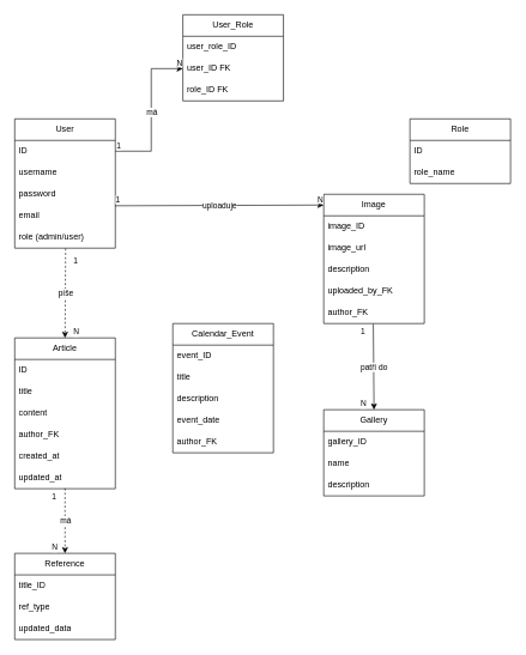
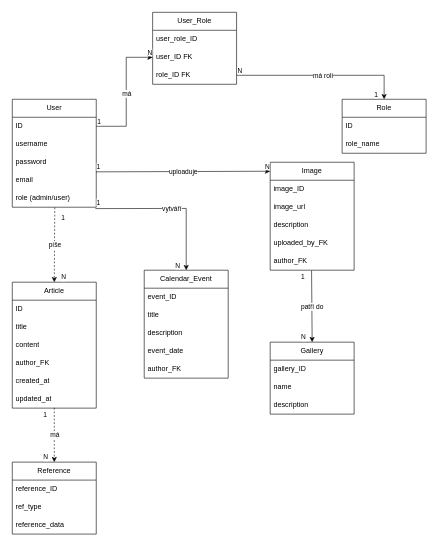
+ <mxCell id="42" value="" style="endArrow=classic;html=1;rounded=0;entryX=0.5;entryY=0;entryDx=0;entryDy=0;exitX=1;exitY=0.5;exitDx=0;exitDy=0;" edge="1" parent="1" source="41" target="8"><mxGeometry relative="1" as="geometry"><mxPoint x="381.82" y="90" as="sourcePoint" /><mxPoint x="570" y="203.12" as="targetPoint" /><Array as="points"><mxPoint x="640" y="125" /></Array></mxGeometry></mxCell>
+ <mxCell id="43" value="má roli" style="edgeLabel;resizable=0;html=1;;align=center;verticalAlign=middle;" connectable="0" vertex="1" parent="42"><mxGeometry relative="1" as="geometry" /></mxCell>
+ <mxCell id="44" value="N" style="edgeLabel;resizable=0;html=1;;align=left;verticalAlign=bottom;" connectable="0" vertex="1" parent="42"><mxGeometry x="-1" relative="1" as="geometry" /></mxCell>
+ <mxCell id="45" value="1" style="edgeLabel;resizable=0;html=1;;align=right;verticalAlign=bottom;" connectable="0" vertex="1" parent="42"><mxGeometry x="1" relative="1" as="geometry"><mxPoint x="-10" as="offset" /></mxGeometry></mxCell>
+ <mxCell id="50" value="" style="endArrow=classic;html=1;rounded=0;exitX=0.99;exitY=1.075;exitDx=0;exitDy=0;exitPerimeter=0;entryX=0.5;entryY=0;entryDx=0;entryDy=0;" edge="1" parent="1" source="7" target="18"><mxGeometry relative="1" as="geometry"><mxPoint x="280" y="380" as="sourcePoint" /><mxPoint x="310" y="347" as="targetPoint" /><Array as="points"><mxPoint x="310" y="347" /></Array></mxGeometry></mxCell>
+ <mxCell id="51" value="vytváří" style="edgeLabel;resizable=0;html=1;;align=center;verticalAlign=middle;" connectable="0" vertex="1" parent="50"><mxGeometry relative="1" as="geometry" /></mxCell>
+ <mxCell id="52" value="1" style="edgeLabel;resizable=0;html=1;;align=left;verticalAlign=bottom;" connectable="0" vertex="1" parent="50"><mxGeometry x="-1" relative="1" as="geometry"><mxPoint y="-2" as="offset" /></mxGeometry></mxCell>
+ <mxCell id="53" value="N" style="edgeLabel;resizable=0;html=1;;align=right;verticalAlign=bottom;" connectable="0" vertex="1" parent="50"><mxGeometry x="1" relative="1" as="geometry"><mxPoint x="-10" as="offset" /></mxGeometry></mxCell>
- <mxCell id="35" value="title_ID" style="text;strokeColor=none;fillColor=none;align=left;verticalAlign=middle;spacingLeft=4;spacingRight=4;overflow=hidden;points=[[0,0.5],[1,0.5]];portConstraint=eastwest;rotatable=0;whiteSpace=wrap;html=1;" vertex="1" parent="34"><mxGeometry y="30" width="140" height="30" as="geometry" /></mxCell>
+ <mxCell id="35" value="reference_ID" style="text;strokeColor=none;fillColor=none;align=left;verticalAlign=middle;spacingLeft=4;spacingRight=4;overflow=hidden;points=[[0,0.5],[1,0.5]];portConstraint=eastwest;rotatable=0;whiteSpace=wrap;html=1;" vertex="1" parent="34"><mxGeometry y="30" width="140" height="30" as="geometry" /></mxCell>
- <mxCell id="37" value="updated_data" style="text;strokeColor=none;fillColor=none;align=left;verticalAlign=middle;spacingLeft=4;spacingRight=4;overflow=hidden;points=[[0,0.5],[1,0.5]];portConstraint=eastwest;rotatable=0;whiteSpace=wrap;html=1;" vertex="1" parent="34"><mxGeometry y="90" width="140" height="30" as="geometry" /></mxCell>
+ <mxCell id="37" value="reference_data" style="text;strokeColor=none;fillColor=none;align=left;verticalAlign=middle;spacingLeft=4;spacingRight=4;overflow=hidden;points=[[0,0.5],[1,0.5]];portConstraint=eastwest;rotatable=0;whiteSpace=wrap;html=1;" vertex="1" parent="34"><mxGeometry y="90" width="140" height="30" as="geometry" /></mxCell>
